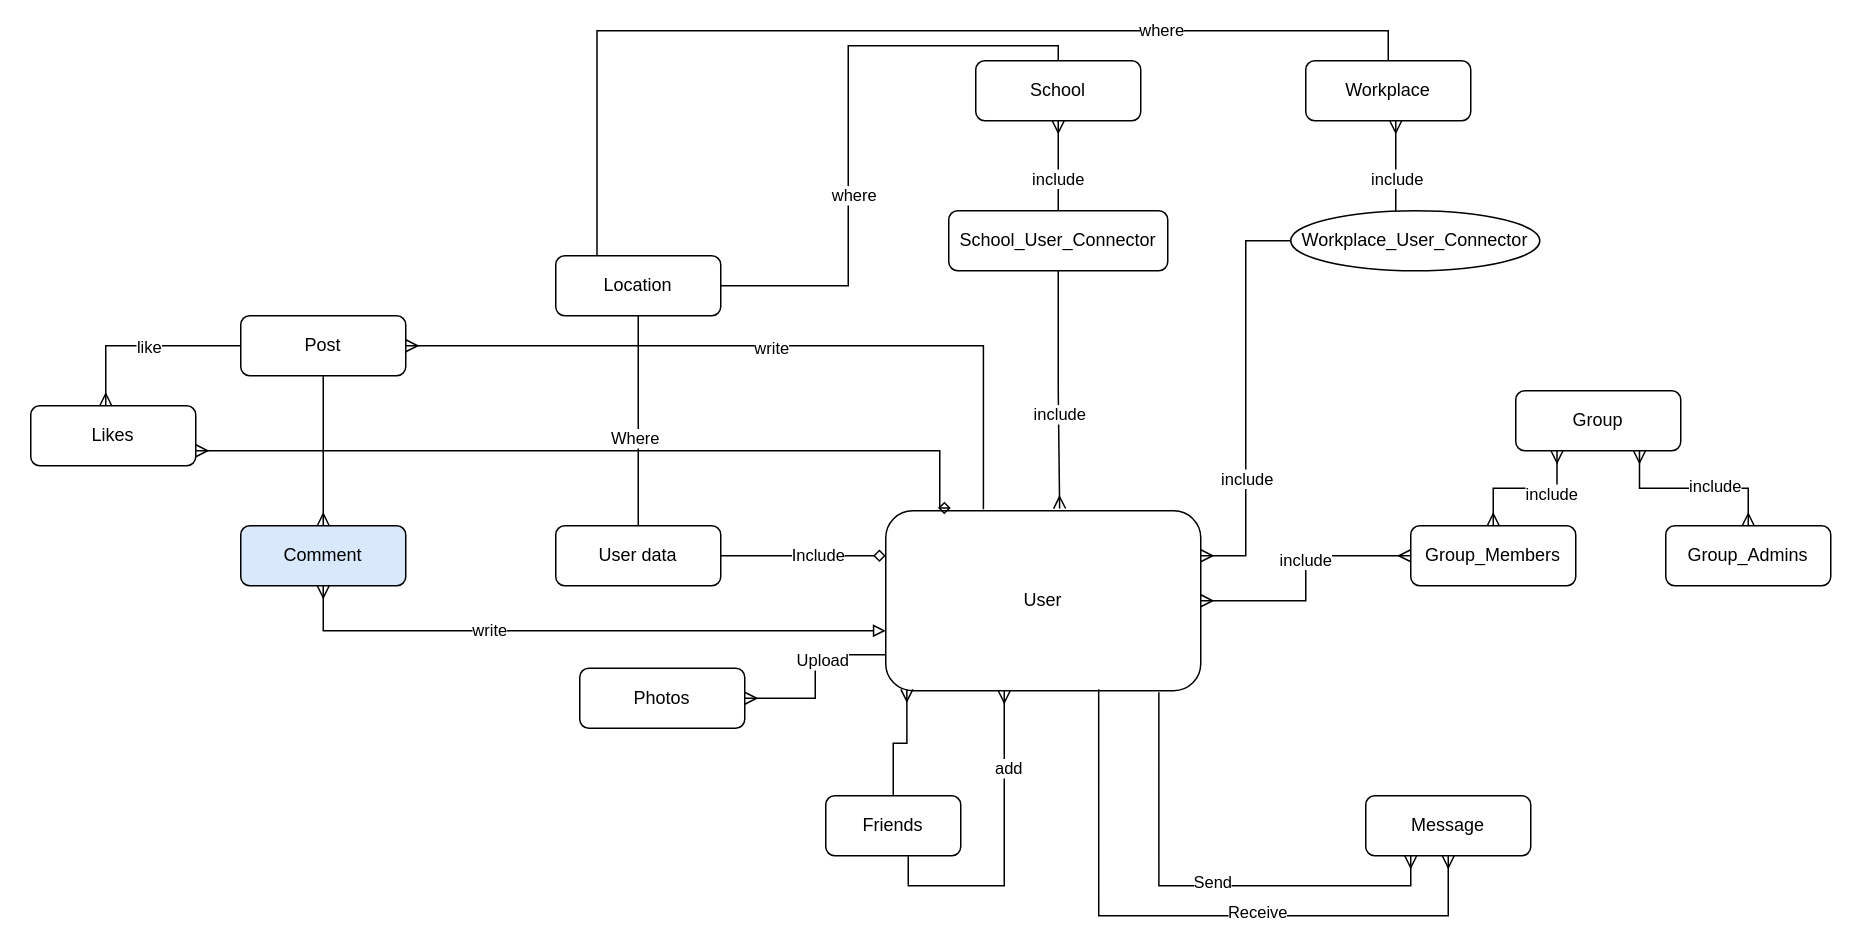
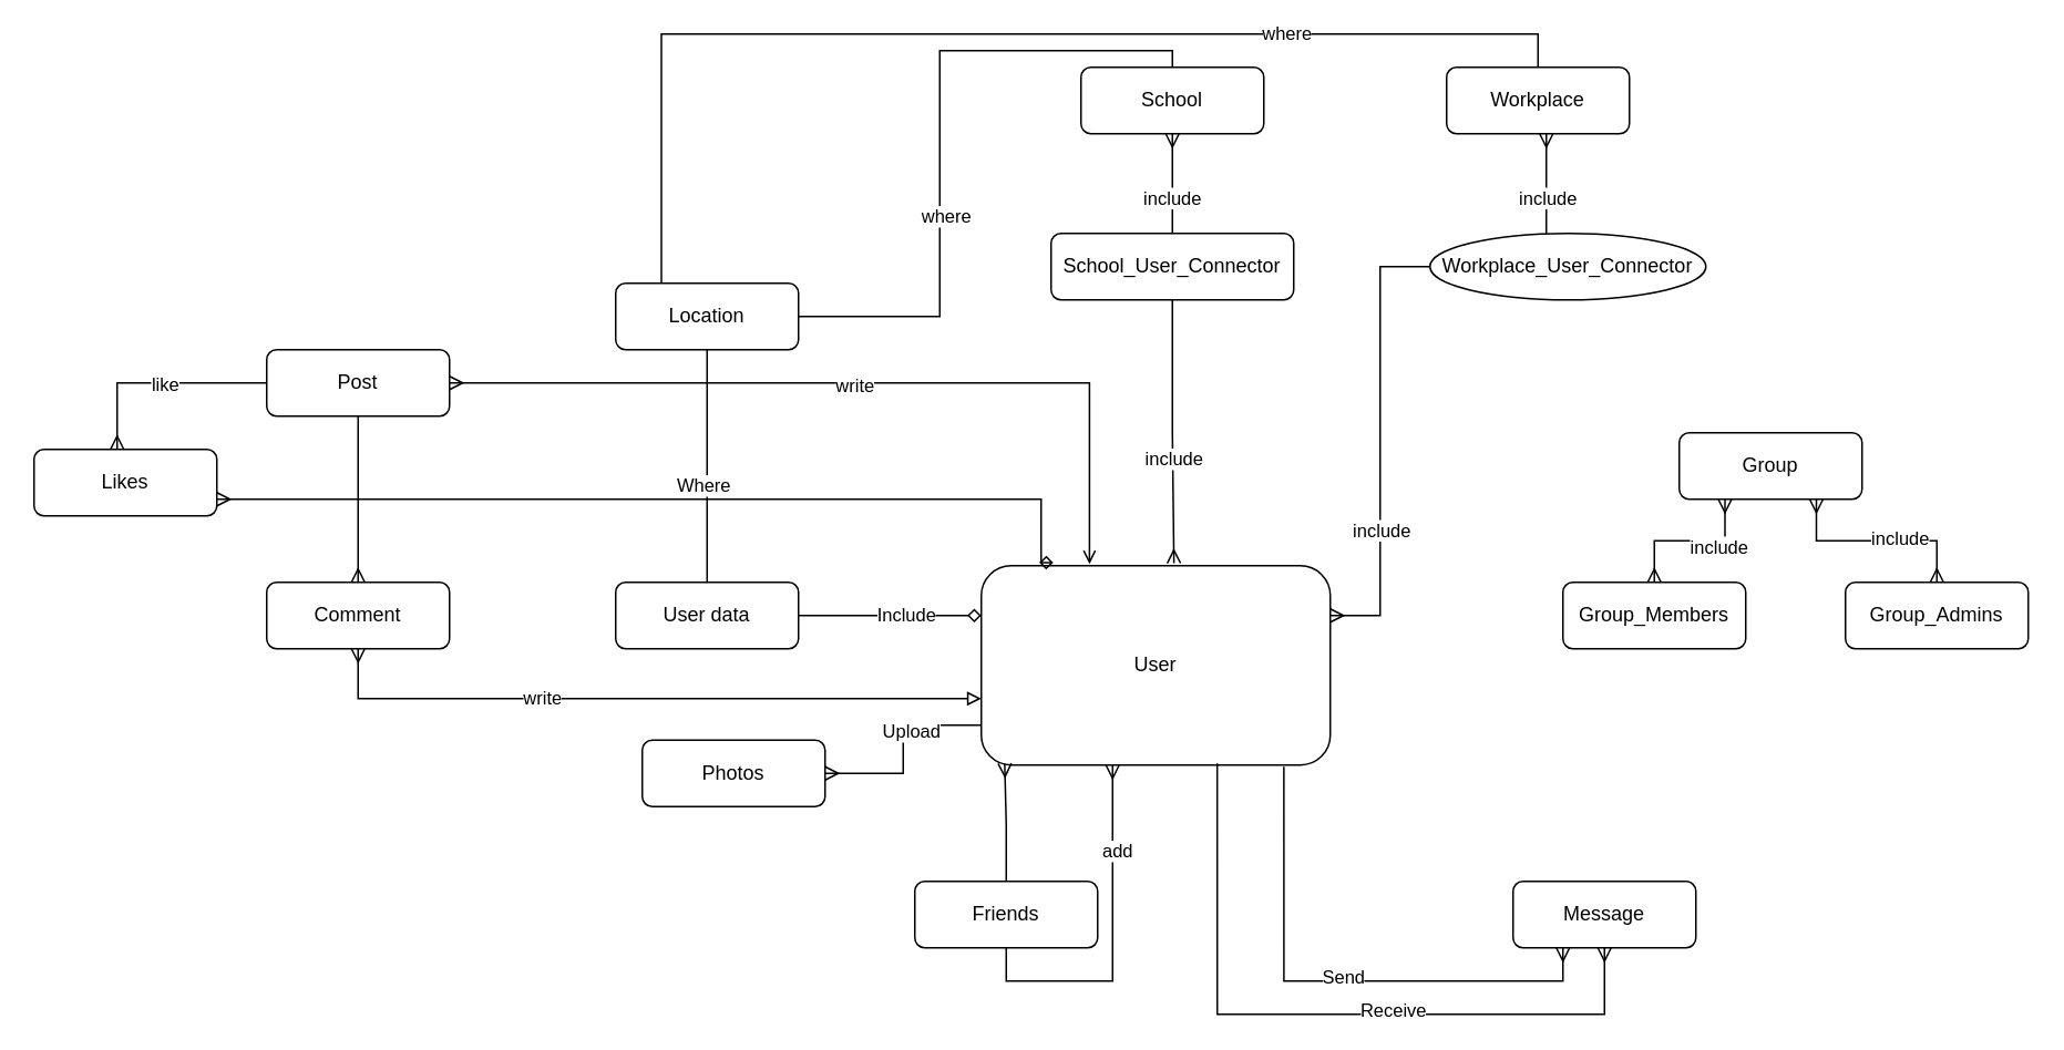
- <mxCell id="25" style="edgeStyle=orthogonalEdgeStyle;rounded=0;orthogonalLoop=1;jettySize=auto;html=1;entryX=0.31;entryY=-0.008;entryDx=0;entryDy=0;entryPerimeter=0;startArrow=ERmany;startFill=0;endArrow=none;endFill=0;" edge="1" parent="1" source="28" target="2"><mxGeometry relative="1" as="geometry"><Array as="points"><mxPoint x="655" y="230" /></Array></mxGeometry></mxCell>
+ <mxCell id="25" style="edgeStyle=orthogonalEdgeStyle;rounded=0;orthogonalLoop=1;jettySize=auto;html=1;entryX=0.31;entryY=-0.008;entryDx=0;entryDy=0;entryPerimeter=0;startArrow=ERmany;startFill=0;endArrow=open;endFill=0;" edge="1" parent="1" source="28" target="2"><mxGeometry relative="1" as="geometry"><Array as="points"><mxPoint x="655" y="230" /></Array></mxGeometry></mxCell>
- <mxCell id="35" value="Comment" style="rounded=1;whiteSpace=wrap;html=1;fillColor=#dae8fc;" vertex="1" parent="1"><mxGeometry x="160" y="350" width="110" height="40" as="geometry" /></mxCell>
+ <mxCell id="35" value="Comment" style="rounded=1;whiteSpace=wrap;html=1;" vertex="1" parent="1"><mxGeometry x="160" y="350" width="110" height="40" as="geometry" /></mxCell>
- <mxCell id="39" style="edgeStyle=orthogonalEdgeStyle;rounded=0;orthogonalLoop=1;jettySize=auto;html=1;startArrow=ERmany;startFill=0;endArrow=ERmany;endFill=0;" edge="1" parent="1" source="41" target="2"><mxGeometry relative="1" as="geometry"><mxPoint x="850" y="410" as="targetPoint" /></mxGeometry></mxCell>
- <mxCell id="40" value="include" style="edgeLabel;html=1;align=center;verticalAlign=middle;resizable=0;points=[];" vertex="1" connectable="0" parent="39"><mxGeometry x="-0.153" y="-1" relative="1" as="geometry"><mxPoint as="offset" /></mxGeometry></mxCell>
- <mxCell id="56" value="Friends" style="rounded=1;whiteSpace=wrap;html=1;" vertex="1" parent="1"><mxGeometry x="550" y="530" width="90" height="40" as="geometry" /></mxCell>
+ <mxCell id="56" value="Friends" style="rounded=1;whiteSpace=wrap;html=1;" vertex="1" parent="1"><mxGeometry x="550" y="530" width="110" height="40" as="geometry" /></mxCell>
